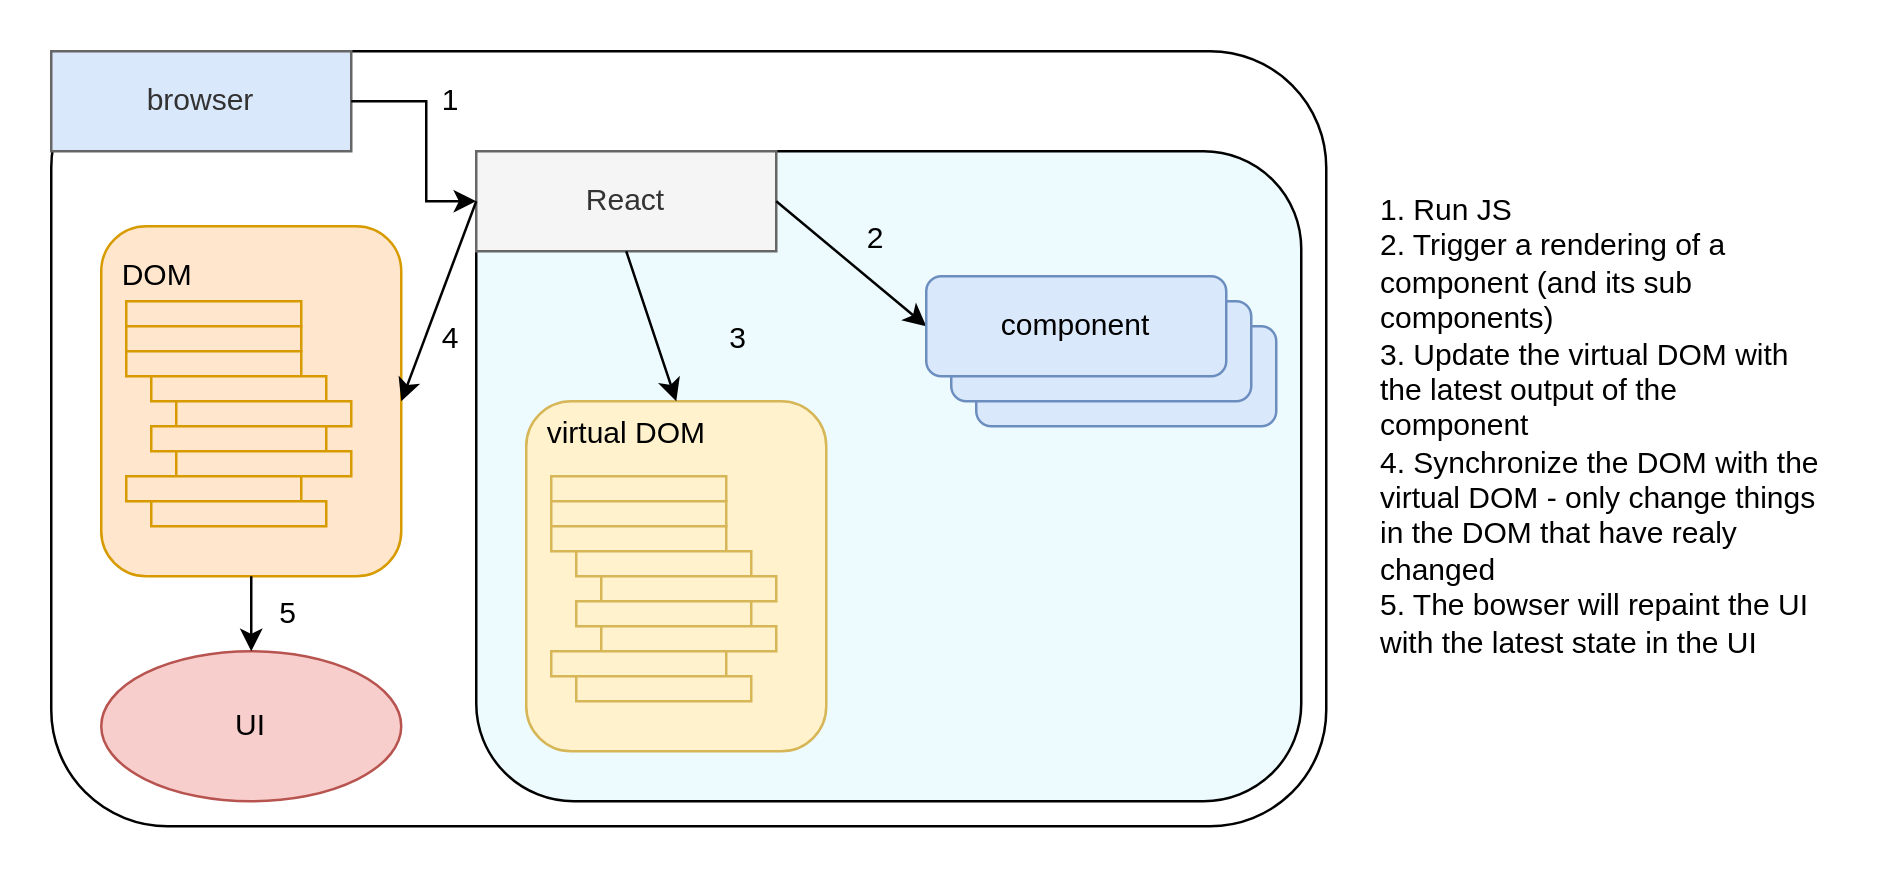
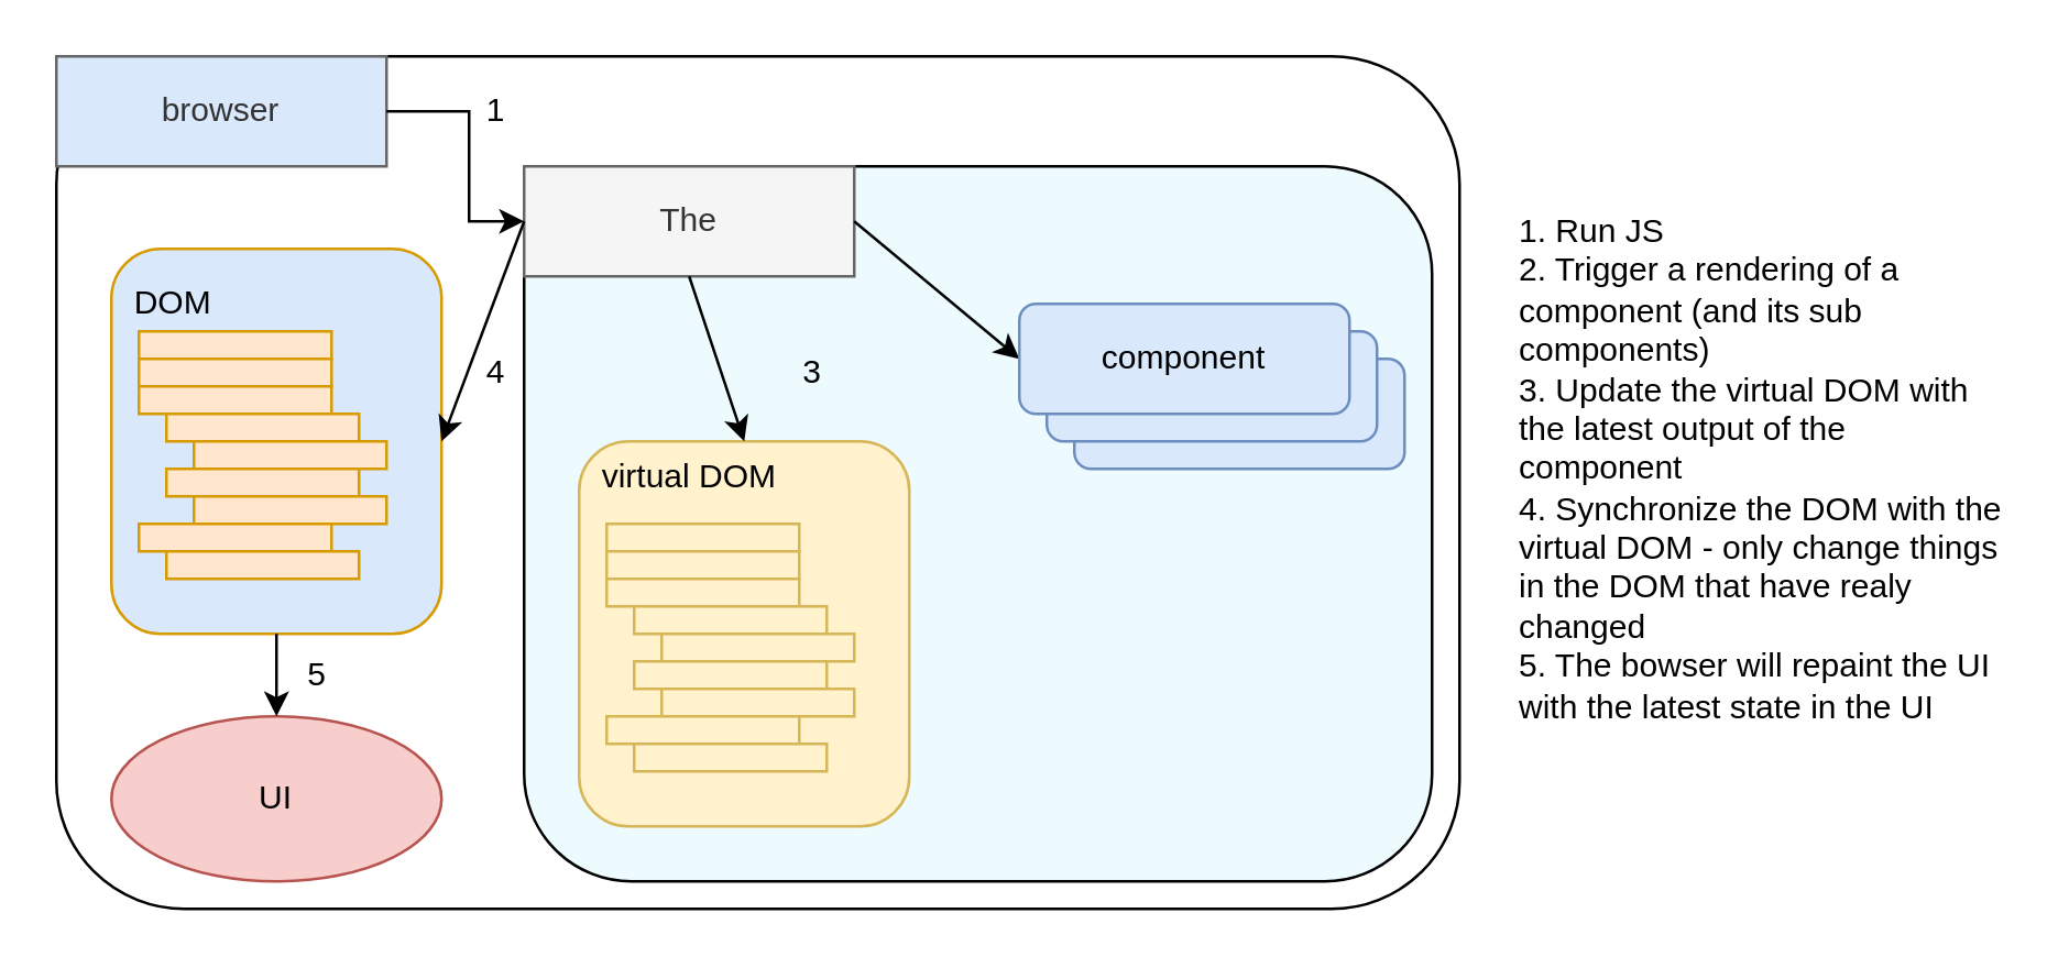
- <mxCell id="7" value="React" style="rounded=0;whiteSpace=wrap;html=1;fillColor=#f5f5f5;fontColor=#333333;strokeColor=#666666;" vertex="1" parent="1"><mxGeometry x="190" y="60" width="120" height="40" as="geometry" /></mxCell>
+ <mxCell id="7" value="The" style="rounded=0;whiteSpace=wrap;html=1;fillColor=#f5f5f5;fontColor=#333333;strokeColor=#666666;" vertex="1" parent="1"><mxGeometry x="190" y="60" width="120" height="40" as="geometry" /></mxCell>
- <mxCell id="34" value="2" style="text;html=1;align=center;verticalAlign=middle;whiteSpace=wrap;rounded=0;" vertex="1" parent="1"><mxGeometry x="320" y="80" width="60" height="30" as="geometry" /></mxCell>
- <mxCell id="4" value="&amp;nbsp; DOM&lt;br&gt;&lt;br&gt;&lt;br&gt;&lt;br&gt;&lt;div&gt;&lt;br&gt;&lt;/div&gt;&lt;div&gt;&lt;br&gt;&lt;/div&gt;&lt;div&gt;&lt;br&gt;&lt;/div&gt;&lt;div&gt;&lt;br&gt;&lt;/div&gt;" style="rounded=1;whiteSpace=wrap;html=1;align=left;fillColor=#ffe6cc;strokeColor=#d79b00;" vertex="1" parent="1"><mxGeometry x="40" y="90" width="120" height="140" as="geometry" /></mxCell>
+ <mxCell id="4" value="&amp;nbsp; DOM&lt;br&gt;&lt;br&gt;&lt;br&gt;&lt;br&gt;&lt;div&gt;&lt;br&gt;&lt;/div&gt;&lt;div&gt;&lt;br&gt;&lt;/div&gt;&lt;div&gt;&lt;br&gt;&lt;/div&gt;&lt;div&gt;&lt;br&gt;&lt;/div&gt;" style="rounded=1;whiteSpace=wrap;html=1;align=left;fillColor=#dae8fc;strokeColor=#d79b00;" vertex="1" parent="1"><mxGeometry x="40" y="90" width="120" height="140" as="geometry" /></mxCell>
